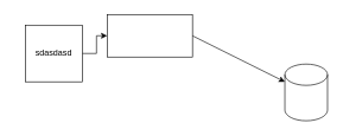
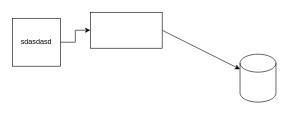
- <mxCell id="3" value="sdasdasd" style="whiteSpace=wrap;html=1;aspect=fixed;" vertex="1" parent="1"><mxGeometry x="35" y="35" width="80" height="80" as="geometry" /></mxCell>
+ <mxCell id="3" value="sdasdasd" style="whiteSpace=wrap;html=1;aspect=fixed;" vertex="1" parent="1"><mxGeometry x="20" y="30" width="80" height="80" as="geometry" /></mxCell>
